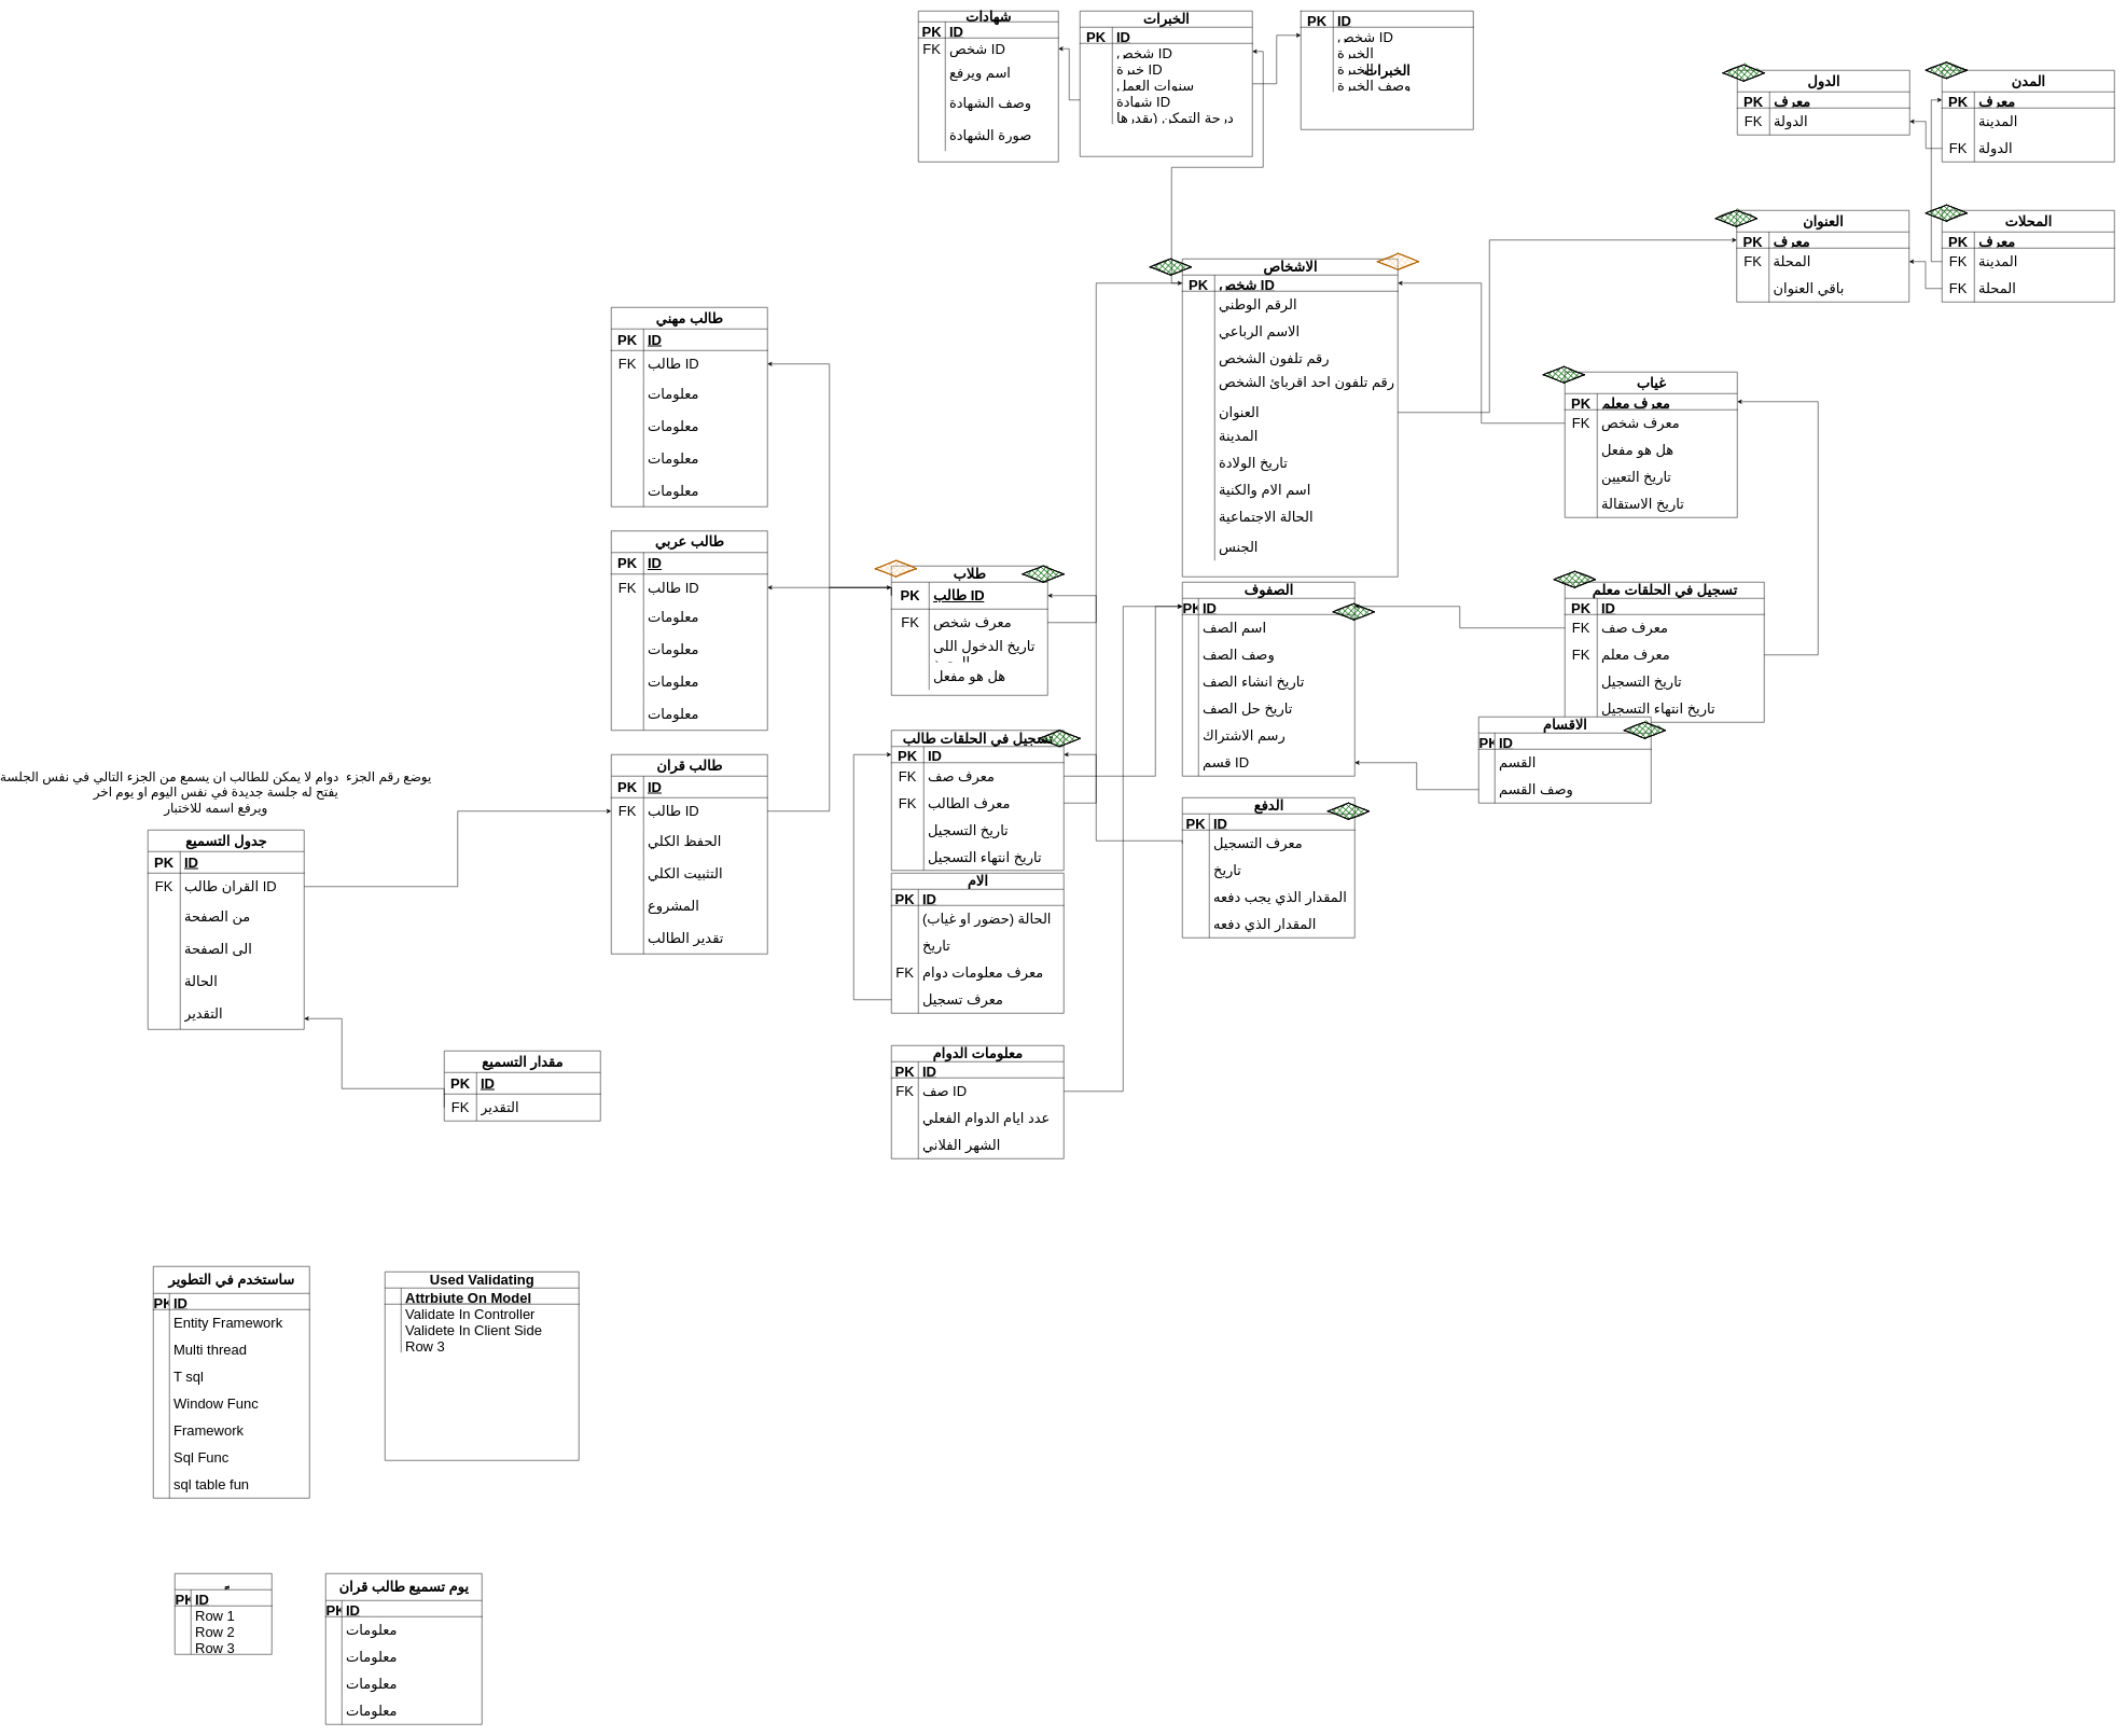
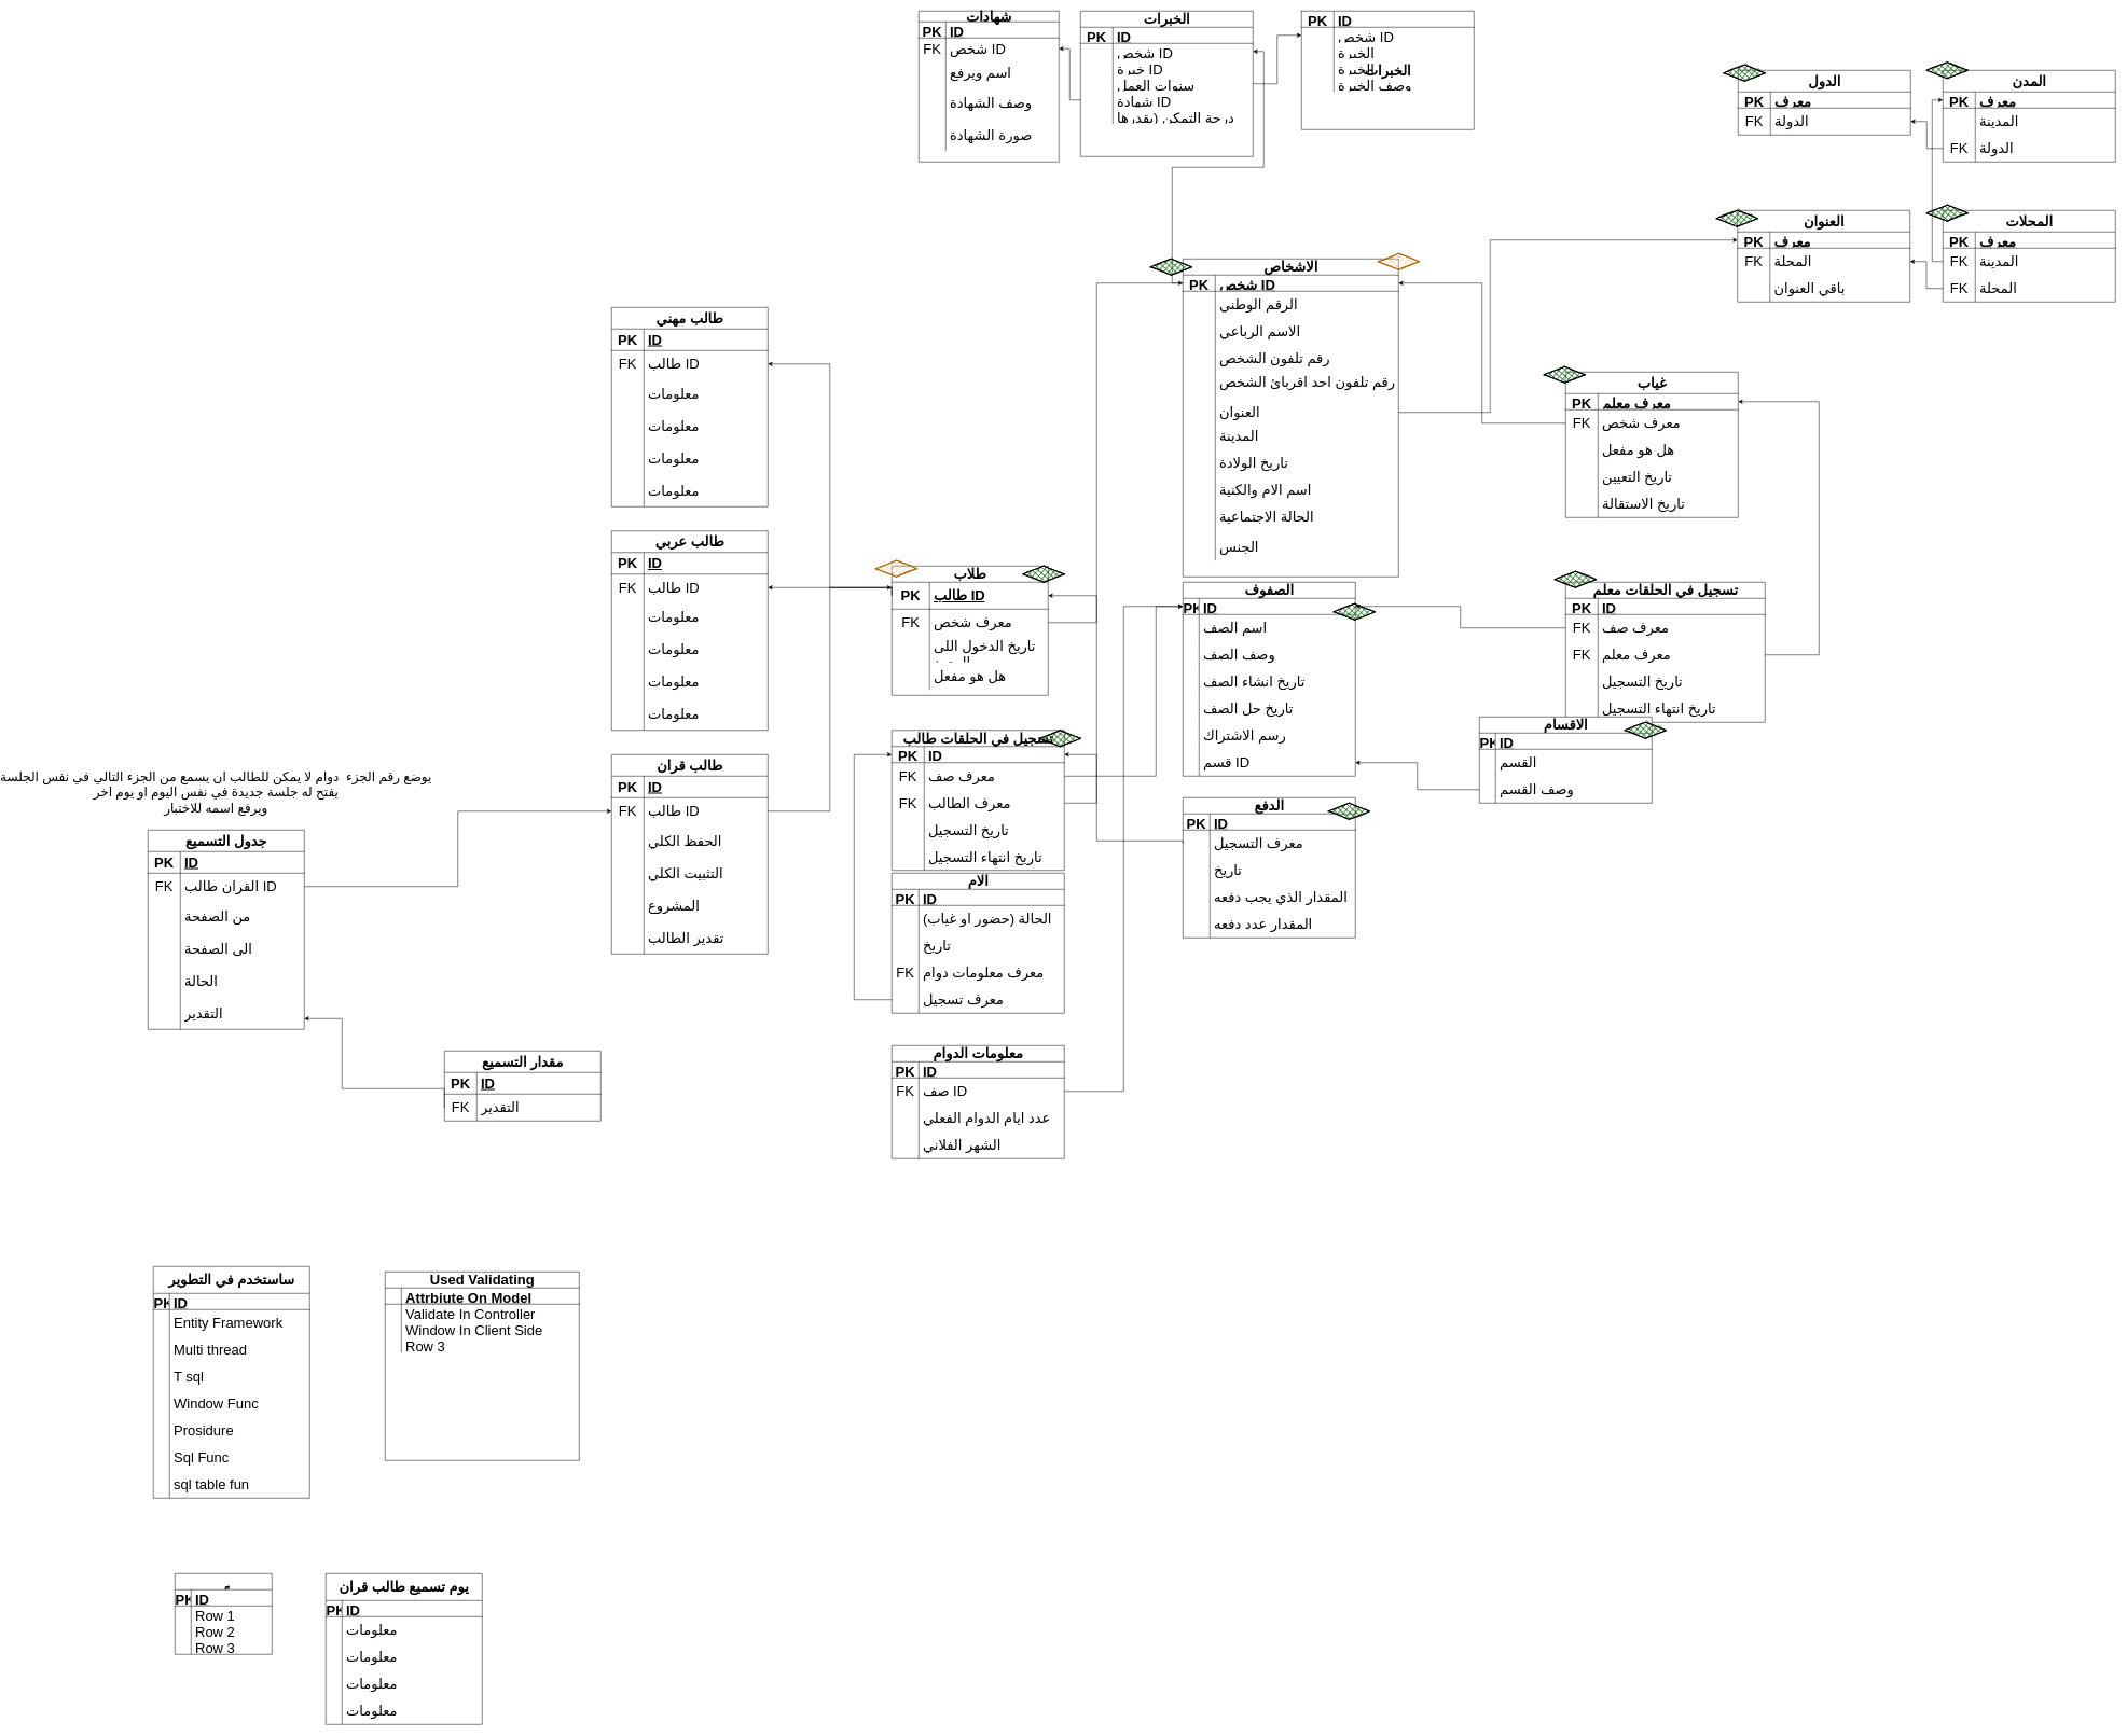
- <mxCell id="334" value="المقدار الذي دفعه" style="shape=partialRectangle;connectable=0;fillColor=none;top=0;left=0;bottom=0;right=0;align=left;spacingLeft=6;overflow=hidden;whiteSpace=wrap;html=1;fontSize=26;" parent="332" vertex="1"><mxGeometry x="50" width="270" height="50" as="geometry"><mxRectangle width="270" height="50" as="alternateBounds" /></mxGeometry></mxCell>
+ <mxCell id="334" value="المقدار عدد دفعه" style="shape=partialRectangle;connectable=0;fillColor=none;top=0;left=0;bottom=0;right=0;align=left;spacingLeft=6;overflow=hidden;whiteSpace=wrap;html=1;fontSize=26;" parent="332" vertex="1"><mxGeometry x="50" width="270" height="50" as="geometry"><mxRectangle width="270" height="50" as="alternateBounds" /></mxGeometry></mxCell>
- <mxCell id="277" value="Validete In Client Side" style="shape=partialRectangle;connectable=0;fillColor=none;top=0;left=0;bottom=0;right=0;align=left;spacingLeft=6;overflow=hidden;whiteSpace=wrap;html=1;fontSize=26;" parent="275" vertex="1"><mxGeometry x="30" width="330" height="30" as="geometry"><mxRectangle width="330" height="30" as="alternateBounds" /></mxGeometry></mxCell>
+ <mxCell id="277" value="Window In Client Side" style="shape=partialRectangle;connectable=0;fillColor=none;top=0;left=0;bottom=0;right=0;align=left;spacingLeft=6;overflow=hidden;whiteSpace=wrap;html=1;fontSize=26;" parent="275" vertex="1"><mxGeometry x="30" width="330" height="30" as="geometry"><mxRectangle width="330" height="30" as="alternateBounds" /></mxGeometry></mxCell>
- <mxCell id="261" value="Framework" style="shape=partialRectangle;connectable=0;fillColor=none;top=0;left=0;bottom=0;right=0;align=left;spacingLeft=6;overflow=hidden;whiteSpace=wrap;html=1;fontSize=26;" parent="259" vertex="1"><mxGeometry x="30" width="260" height="50" as="geometry"><mxRectangle width="260" height="50" as="alternateBounds" /></mxGeometry></mxCell>
+ <mxCell id="261" value="Prosidure" style="shape=partialRectangle;connectable=0;fillColor=none;top=0;left=0;bottom=0;right=0;align=left;spacingLeft=6;overflow=hidden;whiteSpace=wrap;html=1;fontSize=26;" parent="259" vertex="1"><mxGeometry x="30" width="260" height="50" as="geometry"><mxRectangle width="260" height="50" as="alternateBounds" /></mxGeometry></mxCell>
